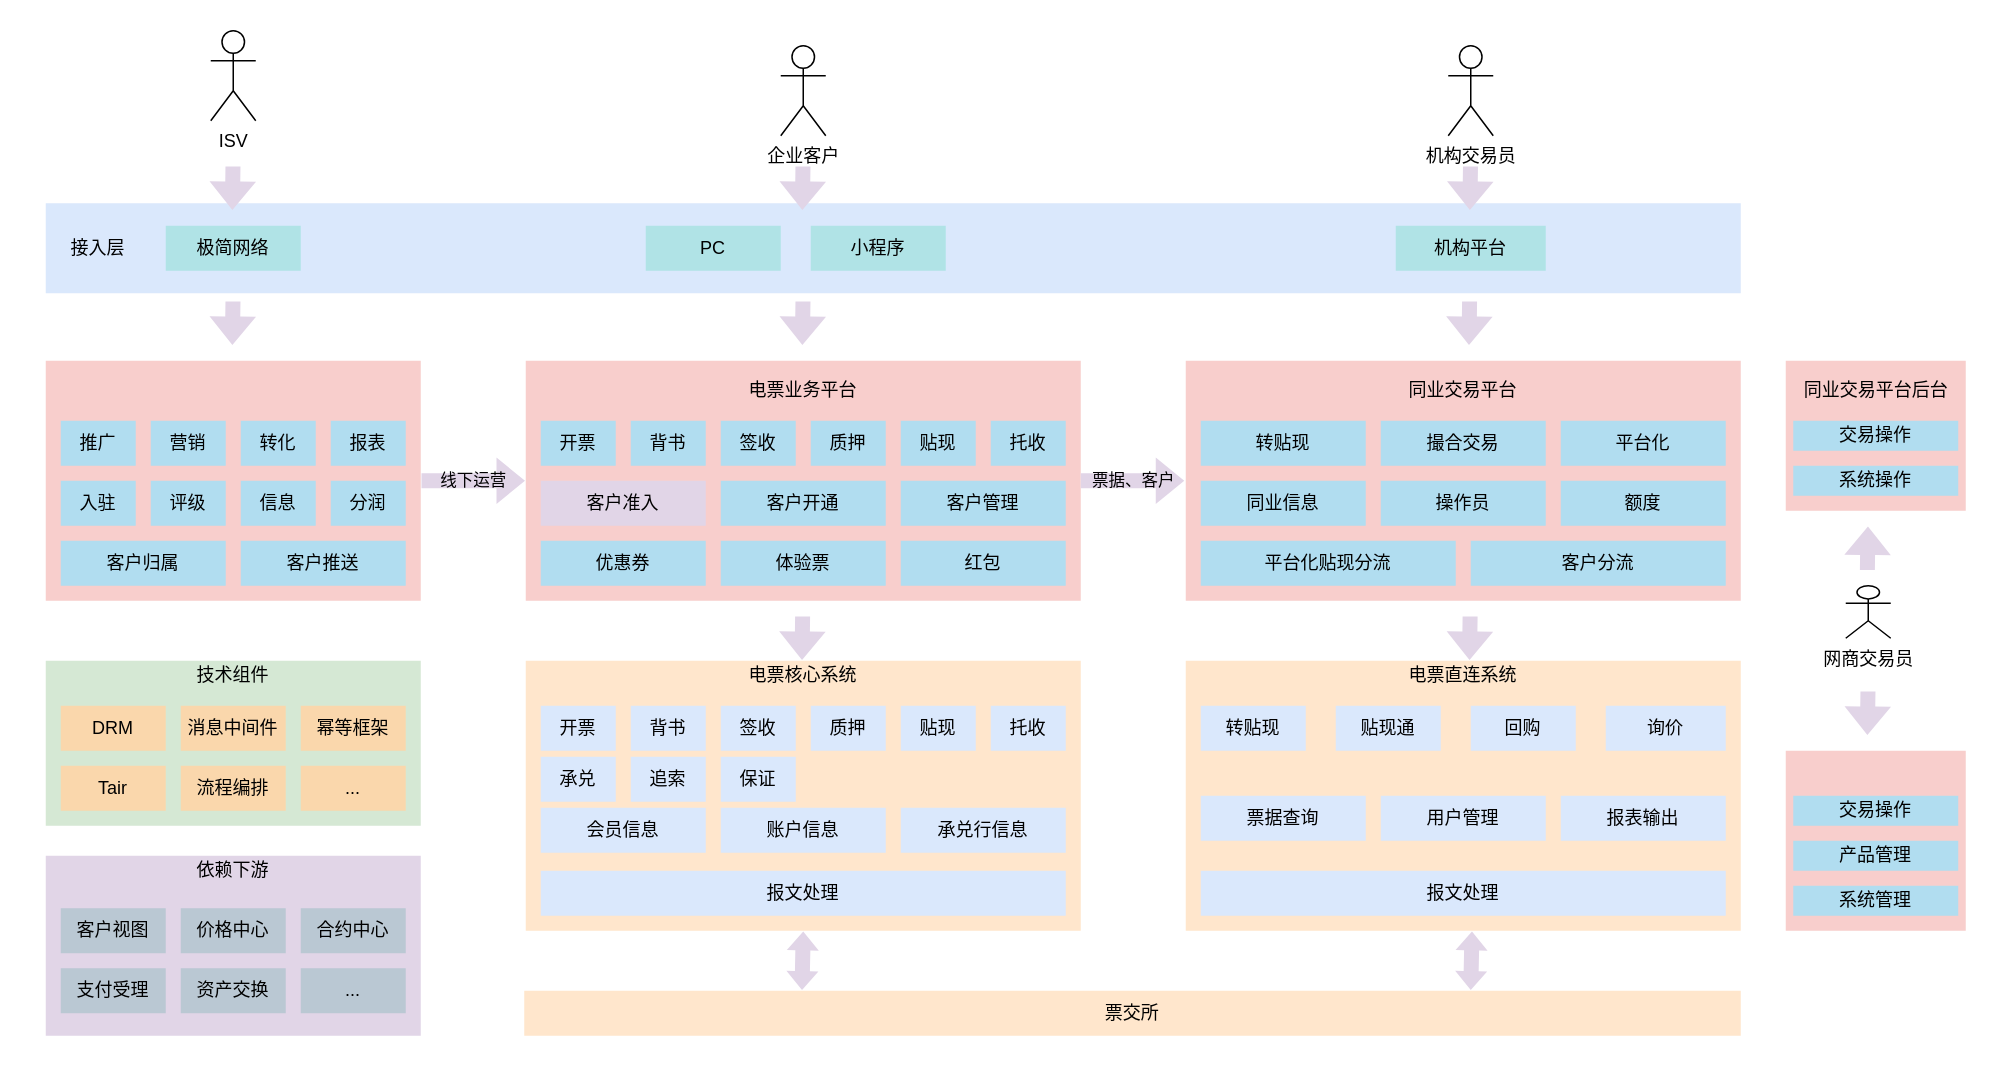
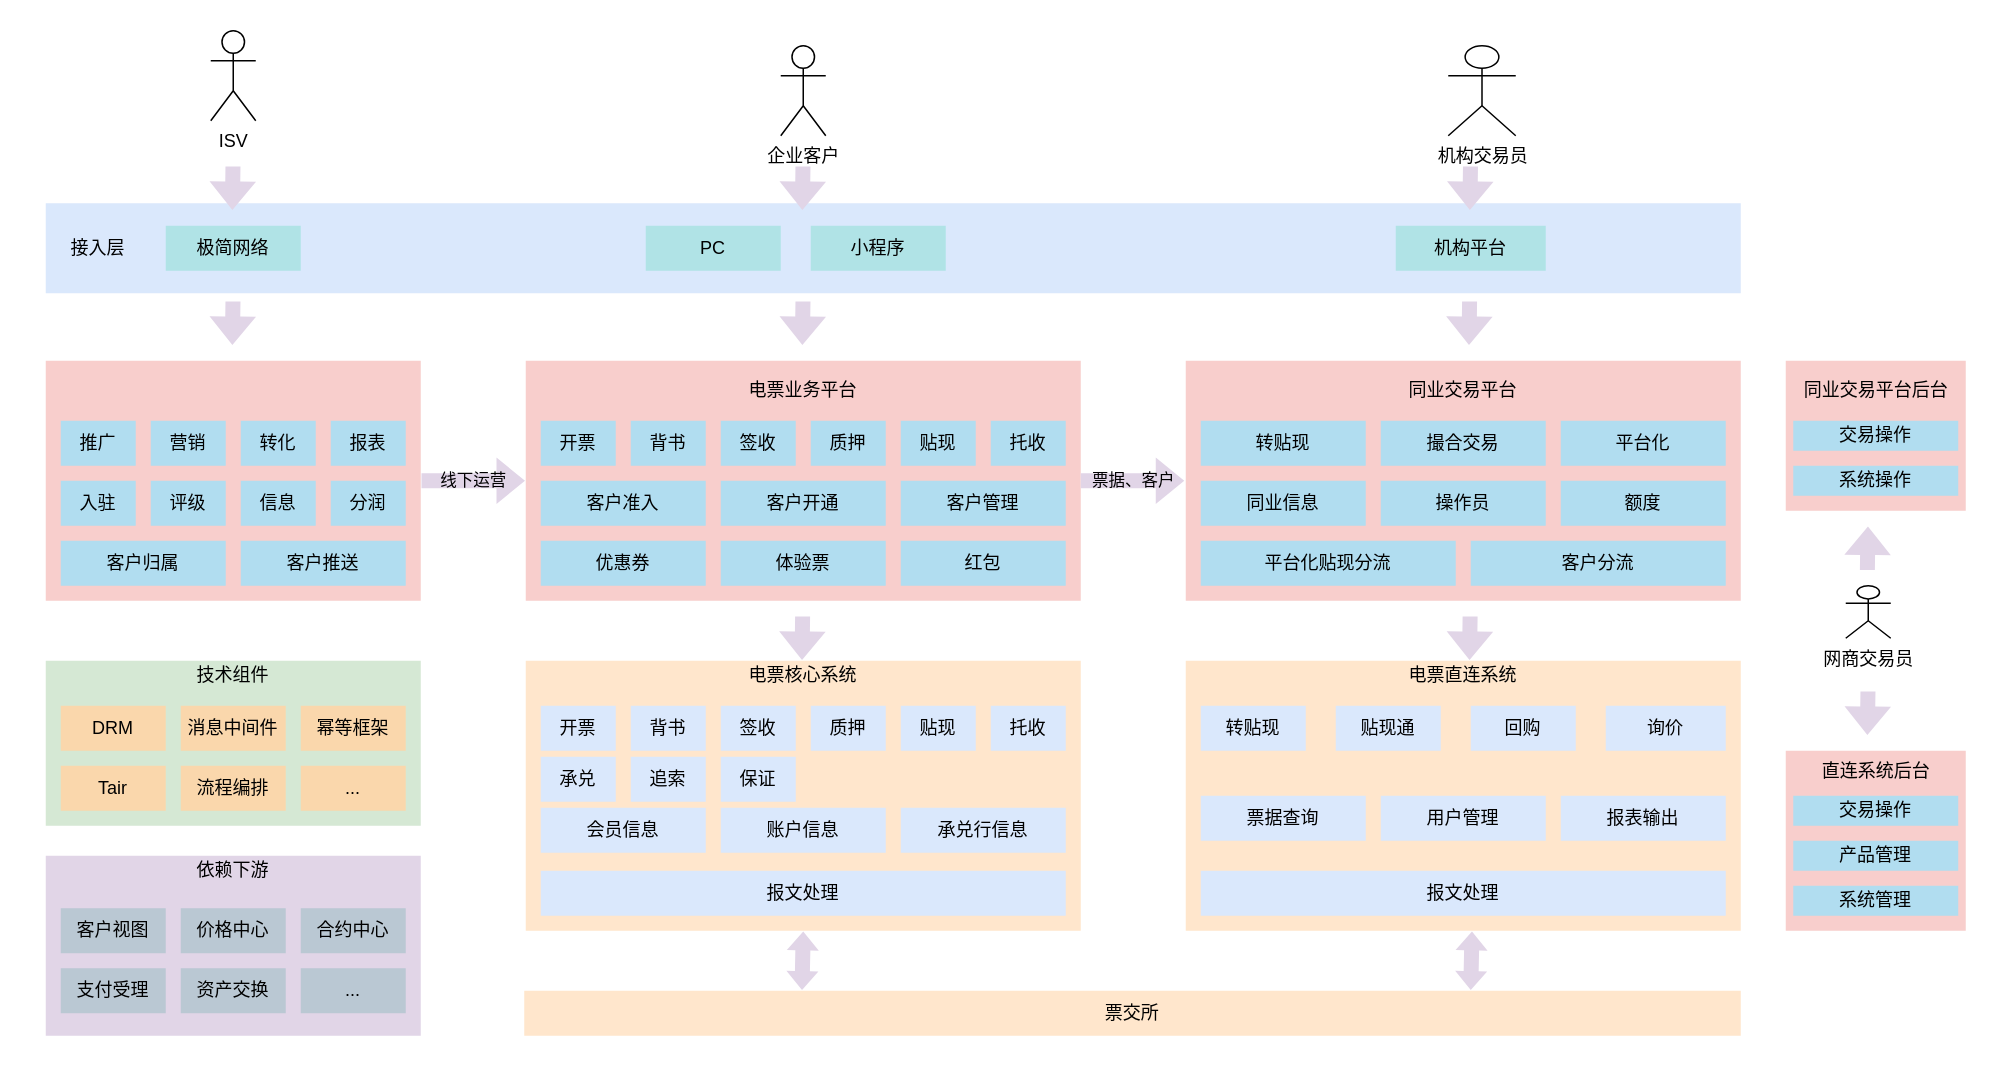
- <mxCell id="95" value="机构交易员" style="shape=umlActor;verticalLabelPosition=bottom;verticalAlign=top;html=1;outlineConnect=0;" vertex="1" parent="1"><mxGeometry x="965" y="30" width="30" height="60" as="geometry" /></mxCell>
+ <mxCell id="95" value="机构交易员" style="shape=umlActor;verticalLabelPosition=bottom;verticalAlign=top;html=1;outlineConnect=0;" vertex="1" parent="1"><mxGeometry x="965" y="30" width="45" height="60" as="geometry" /></mxCell>
- <mxCell id="15" value="客户准入" style="rounded=0;whiteSpace=wrap;html=1;strokeColor=none;fillColor=#e1d5e7;" vertex="1" parent="1"><mxGeometry x="360" y="320" width="110" height="30" as="geometry" /></mxCell>
+ <mxCell id="15" value="客户准入" style="rounded=0;whiteSpace=wrap;html=1;strokeColor=none;fillColor=#b1ddf0;" vertex="1" parent="1"><mxGeometry x="360" y="320" width="110" height="30" as="geometry" /></mxCell>
+ <mxCell id="76" value="直连系统后台" style="text;html=1;strokeColor=none;fillColor=none;align=center;verticalAlign=middle;whiteSpace=wrap;rounded=0;" vertex="1" parent="1"><mxGeometry x="1197.5" y="504" width="105" height="20" as="geometry" /></mxCell>
